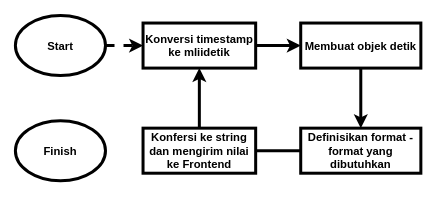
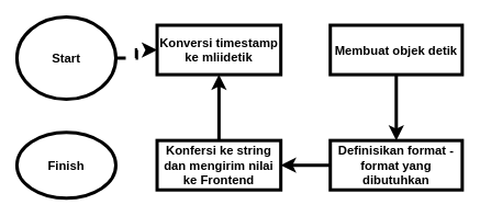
- <mxCell id="3" value="Start" style="ellipse;whiteSpace=wrap;html=1;fontStyle=1;fontSize=15;strokeWidth=4;" vertex="1" parent="1"><mxGeometry x="20" y="20" width="120" height="80" as="geometry" /></mxCell>
+ <mxCell id="3" value="Start" style="ellipse;whiteSpace=wrap;html=1;fontStyle=1;fontSize=15;strokeWidth=4;" vertex="1" parent="1"><mxGeometry x="20" y="20" width="120" height="100" as="geometry" /></mxCell>
- <mxCell id="4" value="" style="edgeStyle=orthogonalEdgeStyle;rounded=0;orthogonalLoop=1;jettySize=auto;html=1;fontStyle=1;fontSize=15;strokeWidth=4;" edge="1" parent="1" source="5" target="7"><mxGeometry relative="1" as="geometry" /></mxCell>
- <mxCell id="8" value="" style="edgeStyle=orthogonalEdgeStyle;rounded=0;orthogonalLoop=1;jettySize=auto;html=1;fontStyle=1;fontSize=15;strokeWidth=4;endArrow=none;" edge="1" parent="1" source="9" target="11"><mxGeometry relative="1" as="geometry" /></mxCell>
+ <mxCell id="8" value="" style="edgeStyle=orthogonalEdgeStyle;rounded=0;orthogonalLoop=1;jettySize=auto;html=1;fontStyle=1;fontSize=15;strokeWidth=4;" edge="1" parent="1" source="9" target="11"><mxGeometry relative="1" as="geometry" /></mxCell>
